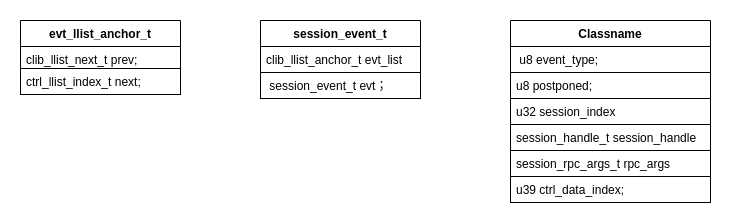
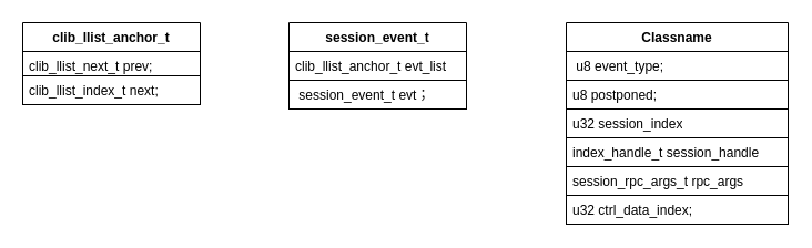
- <mxCell id="2" value="&lt;font style=&quot;vertical-align: inherit;&quot;&gt;&lt;font style=&quot;vertical-align: inherit;&quot;&gt;evt_llist_anchor_t&lt;/font&gt;&lt;/font&gt;" style="swimlane;fontStyle=1;align=center;verticalAlign=top;childLayout=stackLayout;horizontal=1;startSize=26;horizontalStack=0;resizeParent=1;resizeParentMax=0;resizeLast=0;collapsible=1;marginBottom=0;whiteSpace=wrap;html=1;" vertex="1" parent="1"><mxGeometry x="20" y="20" width="160" height="74" as="geometry" /></mxCell>
+ <mxCell id="2" value="&lt;font style=&quot;vertical-align: inherit;&quot;&gt;&lt;font style=&quot;vertical-align: inherit;&quot;&gt;clib_llist_anchor_t&lt;/font&gt;&lt;/font&gt;" style="swimlane;fontStyle=1;align=center;verticalAlign=top;childLayout=stackLayout;horizontal=1;startSize=26;horizontalStack=0;resizeParent=1;resizeParentMax=0;resizeLast=0;collapsible=1;marginBottom=0;whiteSpace=wrap;html=1;" vertex="1" parent="1"><mxGeometry x="20" y="20" width="160" height="74" as="geometry" /></mxCell>
- <mxCell id="4" value="&lt;font style=&quot;vertical-align: inherit;&quot;&gt;&lt;font style=&quot;vertical-align: inherit;&quot;&gt;ctrl_llist_index_t next;&lt;/font&gt;&lt;/font&gt;" style="text;strokeColor=default;fillColor=none;align=left;verticalAlign=top;spacingLeft=4;spacingRight=4;overflow=hidden;rotatable=0;points=[[0,0.5],[1,0.5]];portConstraint=eastwest;whiteSpace=wrap;html=1;" vertex="1" parent="2"><mxGeometry y="48" width="160" height="26" as="geometry" /></mxCell>
+ <mxCell id="4" value="&lt;font style=&quot;vertical-align: inherit;&quot;&gt;&lt;font style=&quot;vertical-align: inherit;&quot;&gt;clib_llist_index_t next;&lt;/font&gt;&lt;/font&gt;" style="text;strokeColor=default;fillColor=none;align=left;verticalAlign=top;spacingLeft=4;spacingRight=4;overflow=hidden;rotatable=0;points=[[0,0.5],[1,0.5]];portConstraint=eastwest;whiteSpace=wrap;html=1;" vertex="1" parent="2"><mxGeometry y="48" width="160" height="26" as="geometry" /></mxCell>
- <mxCell id="12" value="session_handle_t session_handle" style="text;strokeColor=default;fillColor=none;align=left;verticalAlign=top;spacingLeft=4;spacingRight=4;overflow=hidden;rotatable=0;points=[[0,0.5],[1,0.5]];portConstraint=eastwest;whiteSpace=wrap;html=1;" vertex="1" parent="8"><mxGeometry y="104" width="200" height="26" as="geometry" /></mxCell>
+ <mxCell id="12" value="index_handle_t session_handle" style="text;strokeColor=default;fillColor=none;align=left;verticalAlign=top;spacingLeft=4;spacingRight=4;overflow=hidden;rotatable=0;points=[[0,0.5],[1,0.5]];portConstraint=eastwest;whiteSpace=wrap;html=1;" vertex="1" parent="8"><mxGeometry y="104" width="200" height="26" as="geometry" /></mxCell>
- <mxCell id="14" value="u39 ctrl_data_index;" style="text;strokeColor=default;fillColor=none;align=left;verticalAlign=top;spacingLeft=4;spacingRight=4;overflow=hidden;rotatable=0;points=[[0,0.5],[1,0.5]];portConstraint=eastwest;whiteSpace=wrap;html=1;" vertex="1" parent="8"><mxGeometry y="156" width="200" height="26" as="geometry" /></mxCell>
+ <mxCell id="14" value="u32 ctrl_data_index;" style="text;strokeColor=default;fillColor=none;align=left;verticalAlign=top;spacingLeft=4;spacingRight=4;overflow=hidden;rotatable=0;points=[[0,0.5],[1,0.5]];portConstraint=eastwest;whiteSpace=wrap;html=1;" vertex="1" parent="8"><mxGeometry y="156" width="200" height="26" as="geometry" /></mxCell>
